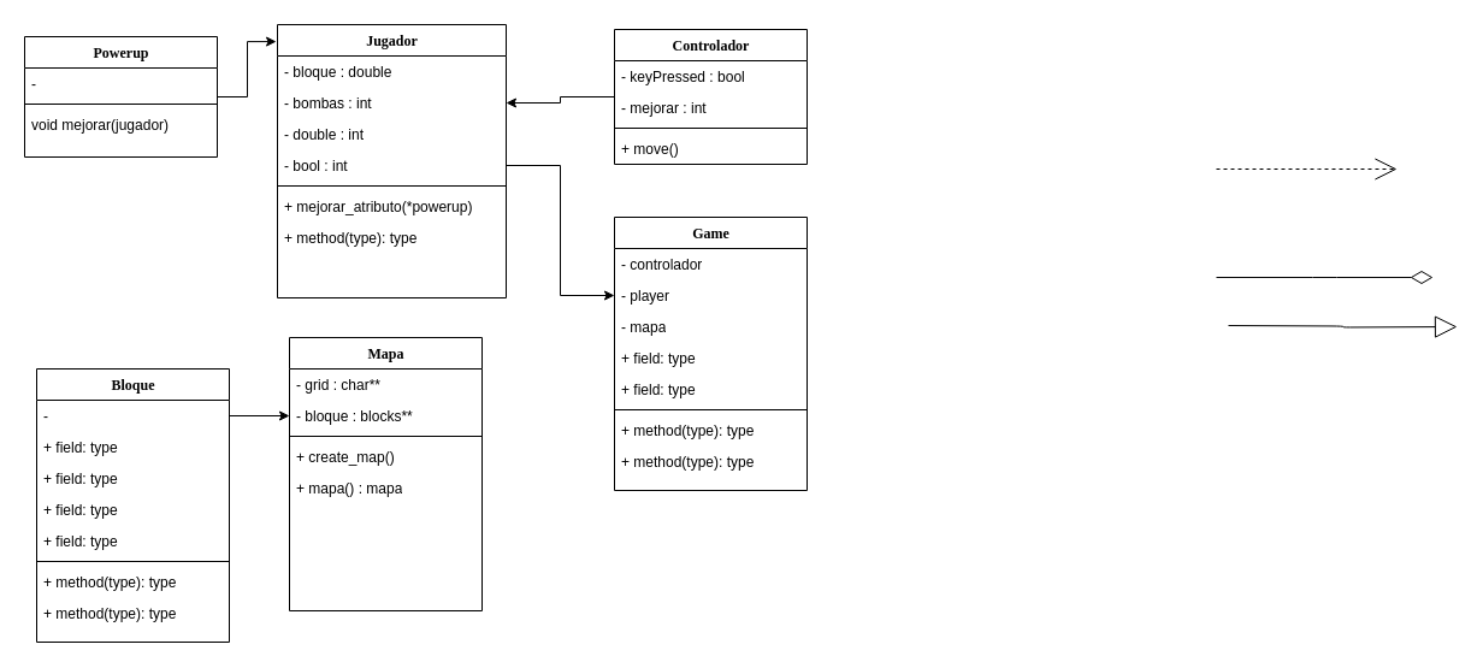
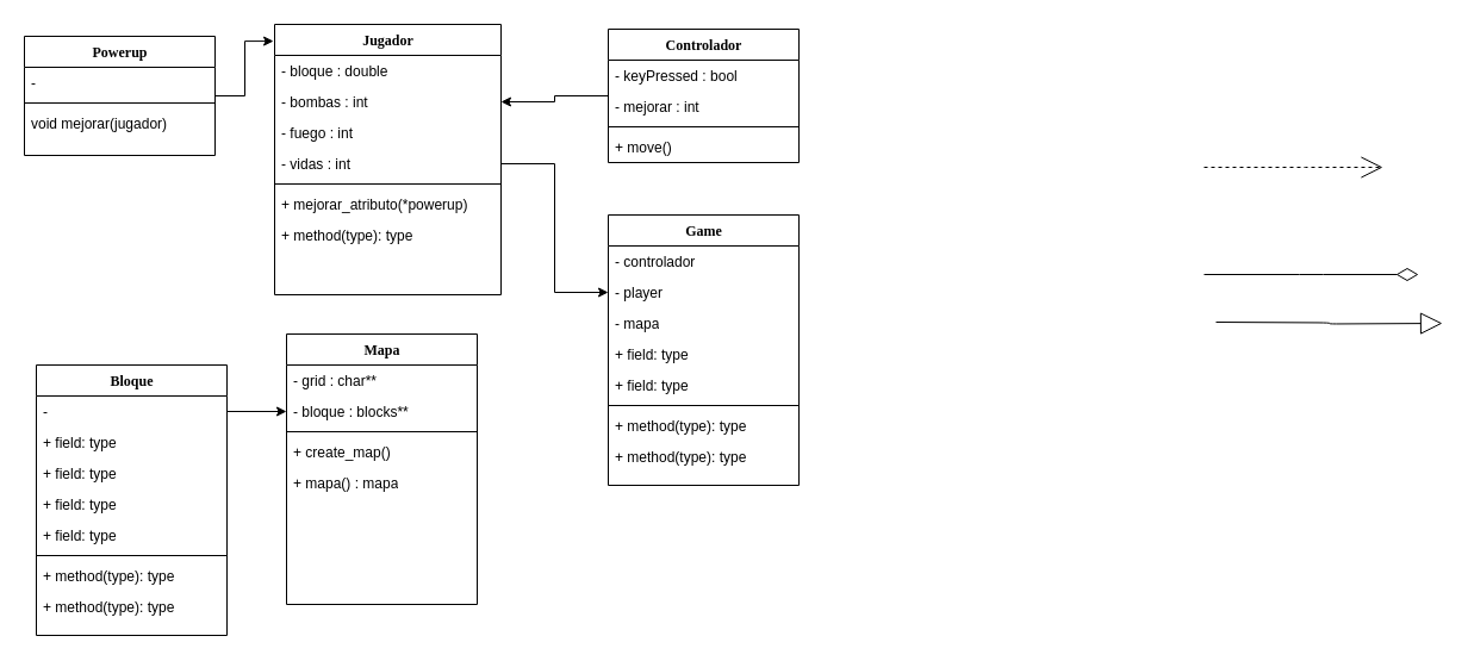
- <mxCell id="32" value="- double : int" style="text;html=1;strokeColor=none;fillColor=none;align=left;verticalAlign=top;spacingLeft=4;spacingRight=4;whiteSpace=wrap;overflow=hidden;rotatable=0;points=[[0,0.5],[1,0.5]];portConstraint=eastwest;" parent="29" vertex="1"><mxGeometry y="78" width="190" height="26" as="geometry" /></mxCell>
+ <mxCell id="32" value="- fuego : int" style="text;html=1;strokeColor=none;fillColor=none;align=left;verticalAlign=top;spacingLeft=4;spacingRight=4;whiteSpace=wrap;overflow=hidden;rotatable=0;points=[[0,0.5],[1,0.5]];portConstraint=eastwest;" parent="29" vertex="1"><mxGeometry y="78" width="190" height="26" as="geometry" /></mxCell>
- <mxCell id="33" value="- bool : int" style="text;html=1;strokeColor=none;fillColor=none;align=left;verticalAlign=top;spacingLeft=4;spacingRight=4;whiteSpace=wrap;overflow=hidden;rotatable=0;points=[[0,0.5],[1,0.5]];portConstraint=eastwest;" parent="29" vertex="1"><mxGeometry y="104" width="190" height="26" as="geometry" /></mxCell>
+ <mxCell id="33" value="- vidas : int" style="text;html=1;strokeColor=none;fillColor=none;align=left;verticalAlign=top;spacingLeft=4;spacingRight=4;whiteSpace=wrap;overflow=hidden;rotatable=0;points=[[0,0.5],[1,0.5]];portConstraint=eastwest;" parent="29" vertex="1"><mxGeometry y="104" width="190" height="26" as="geometry" /></mxCell>
